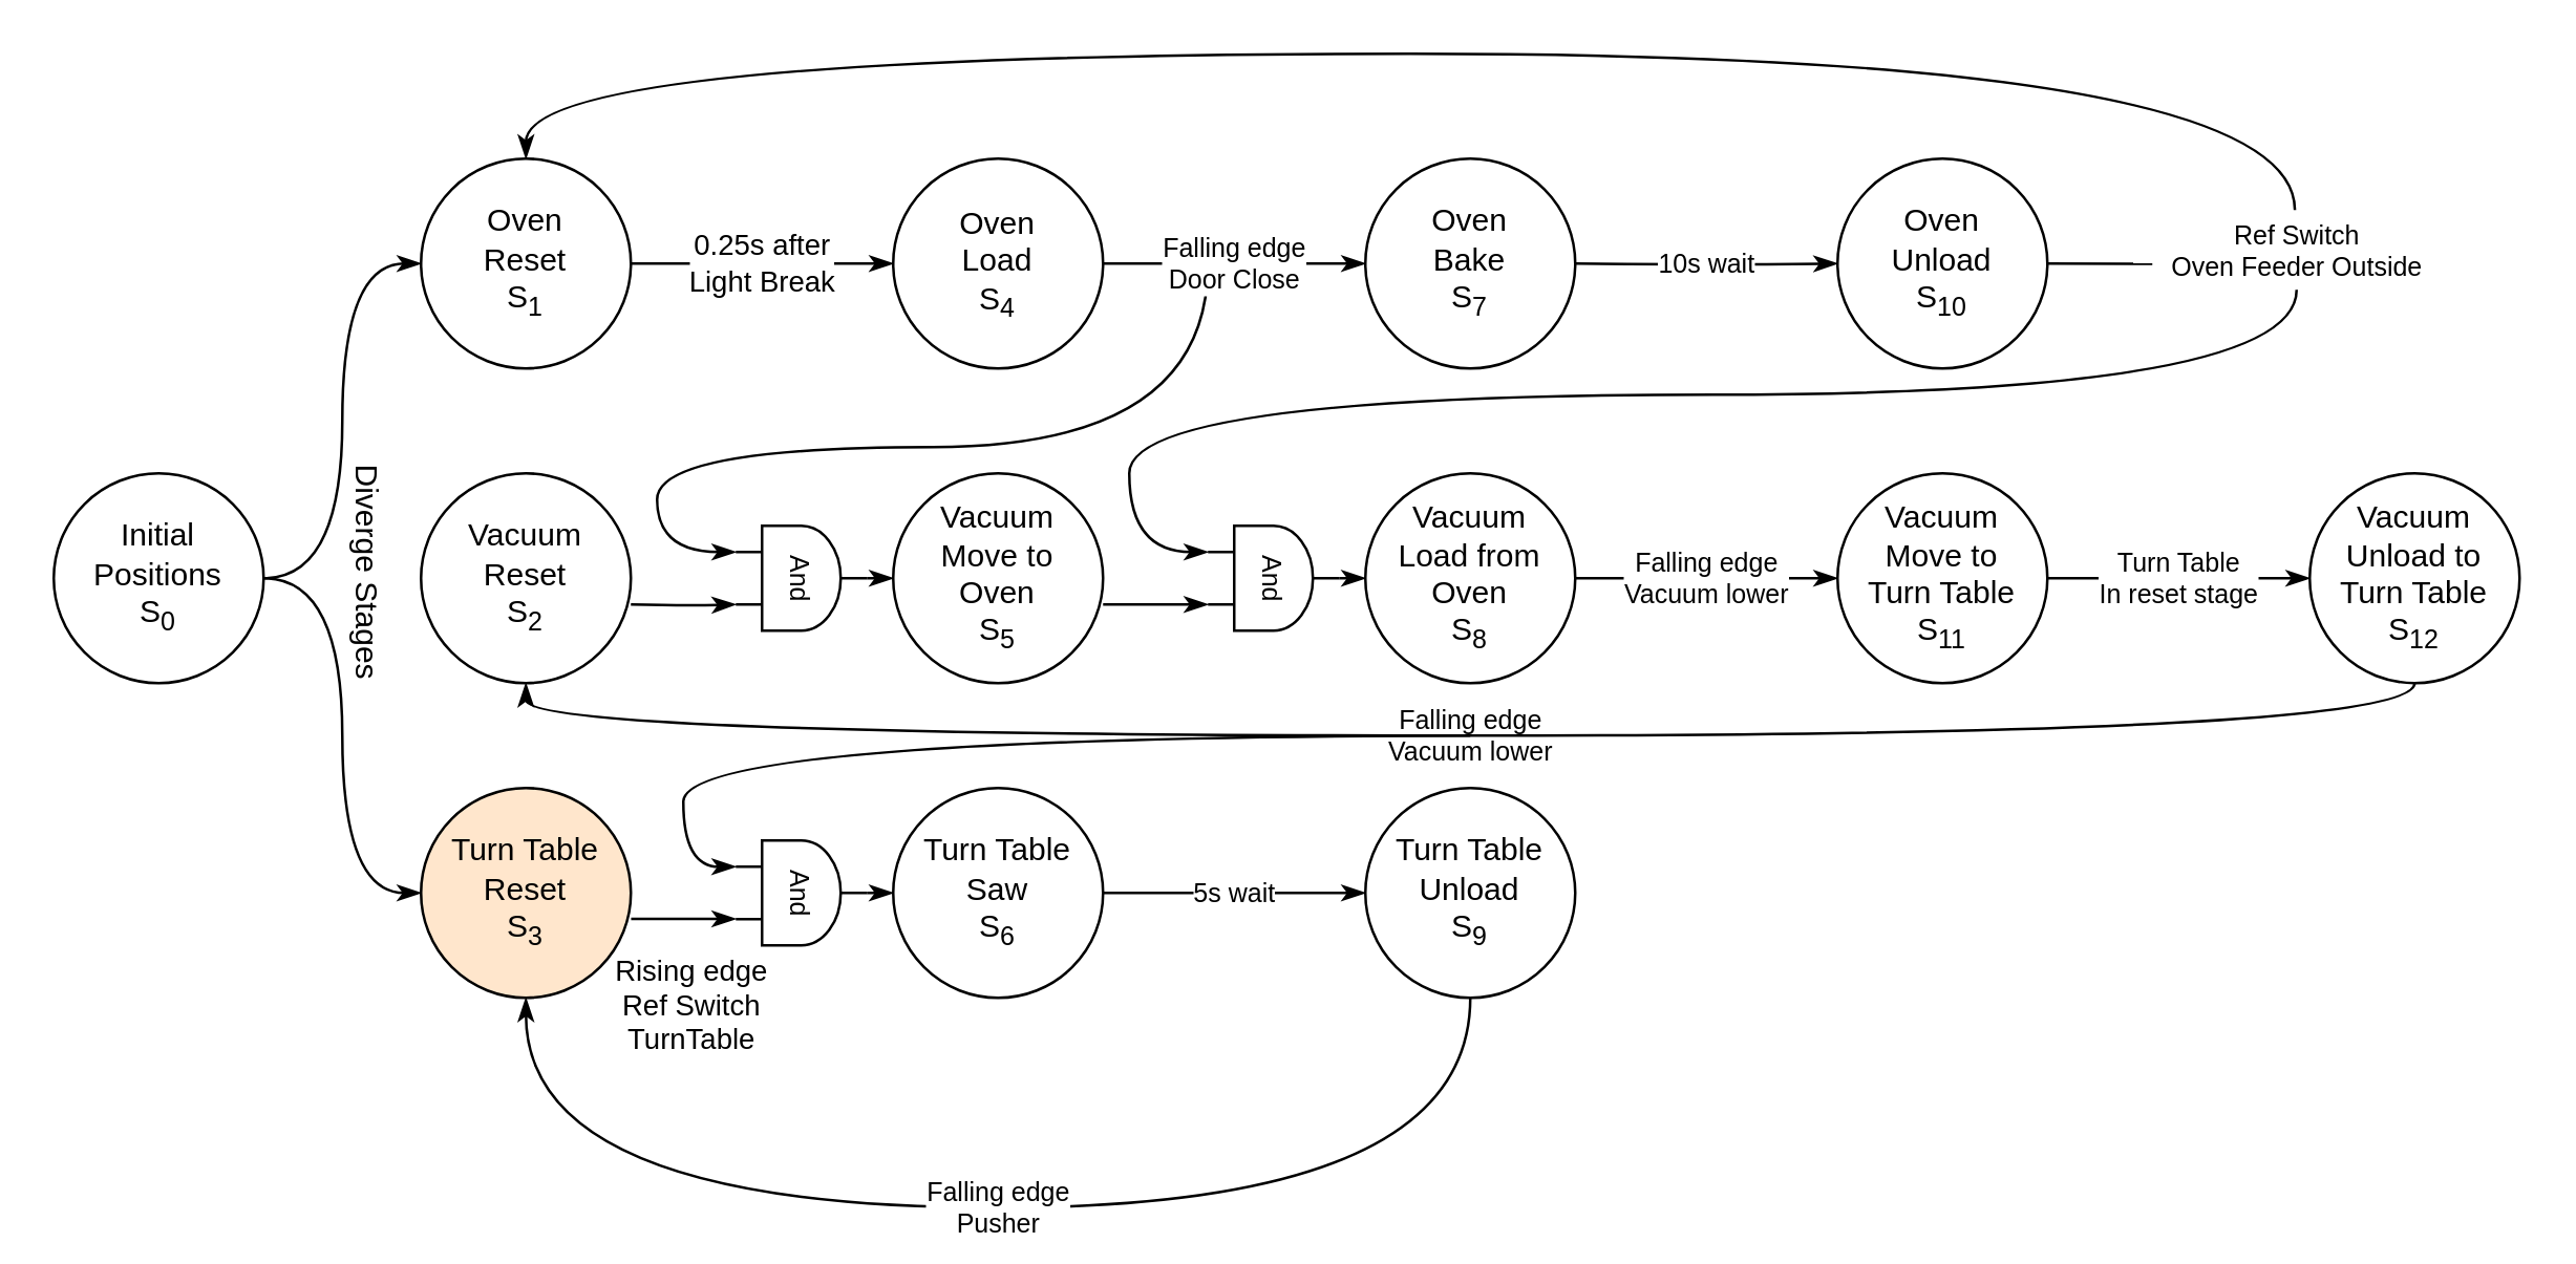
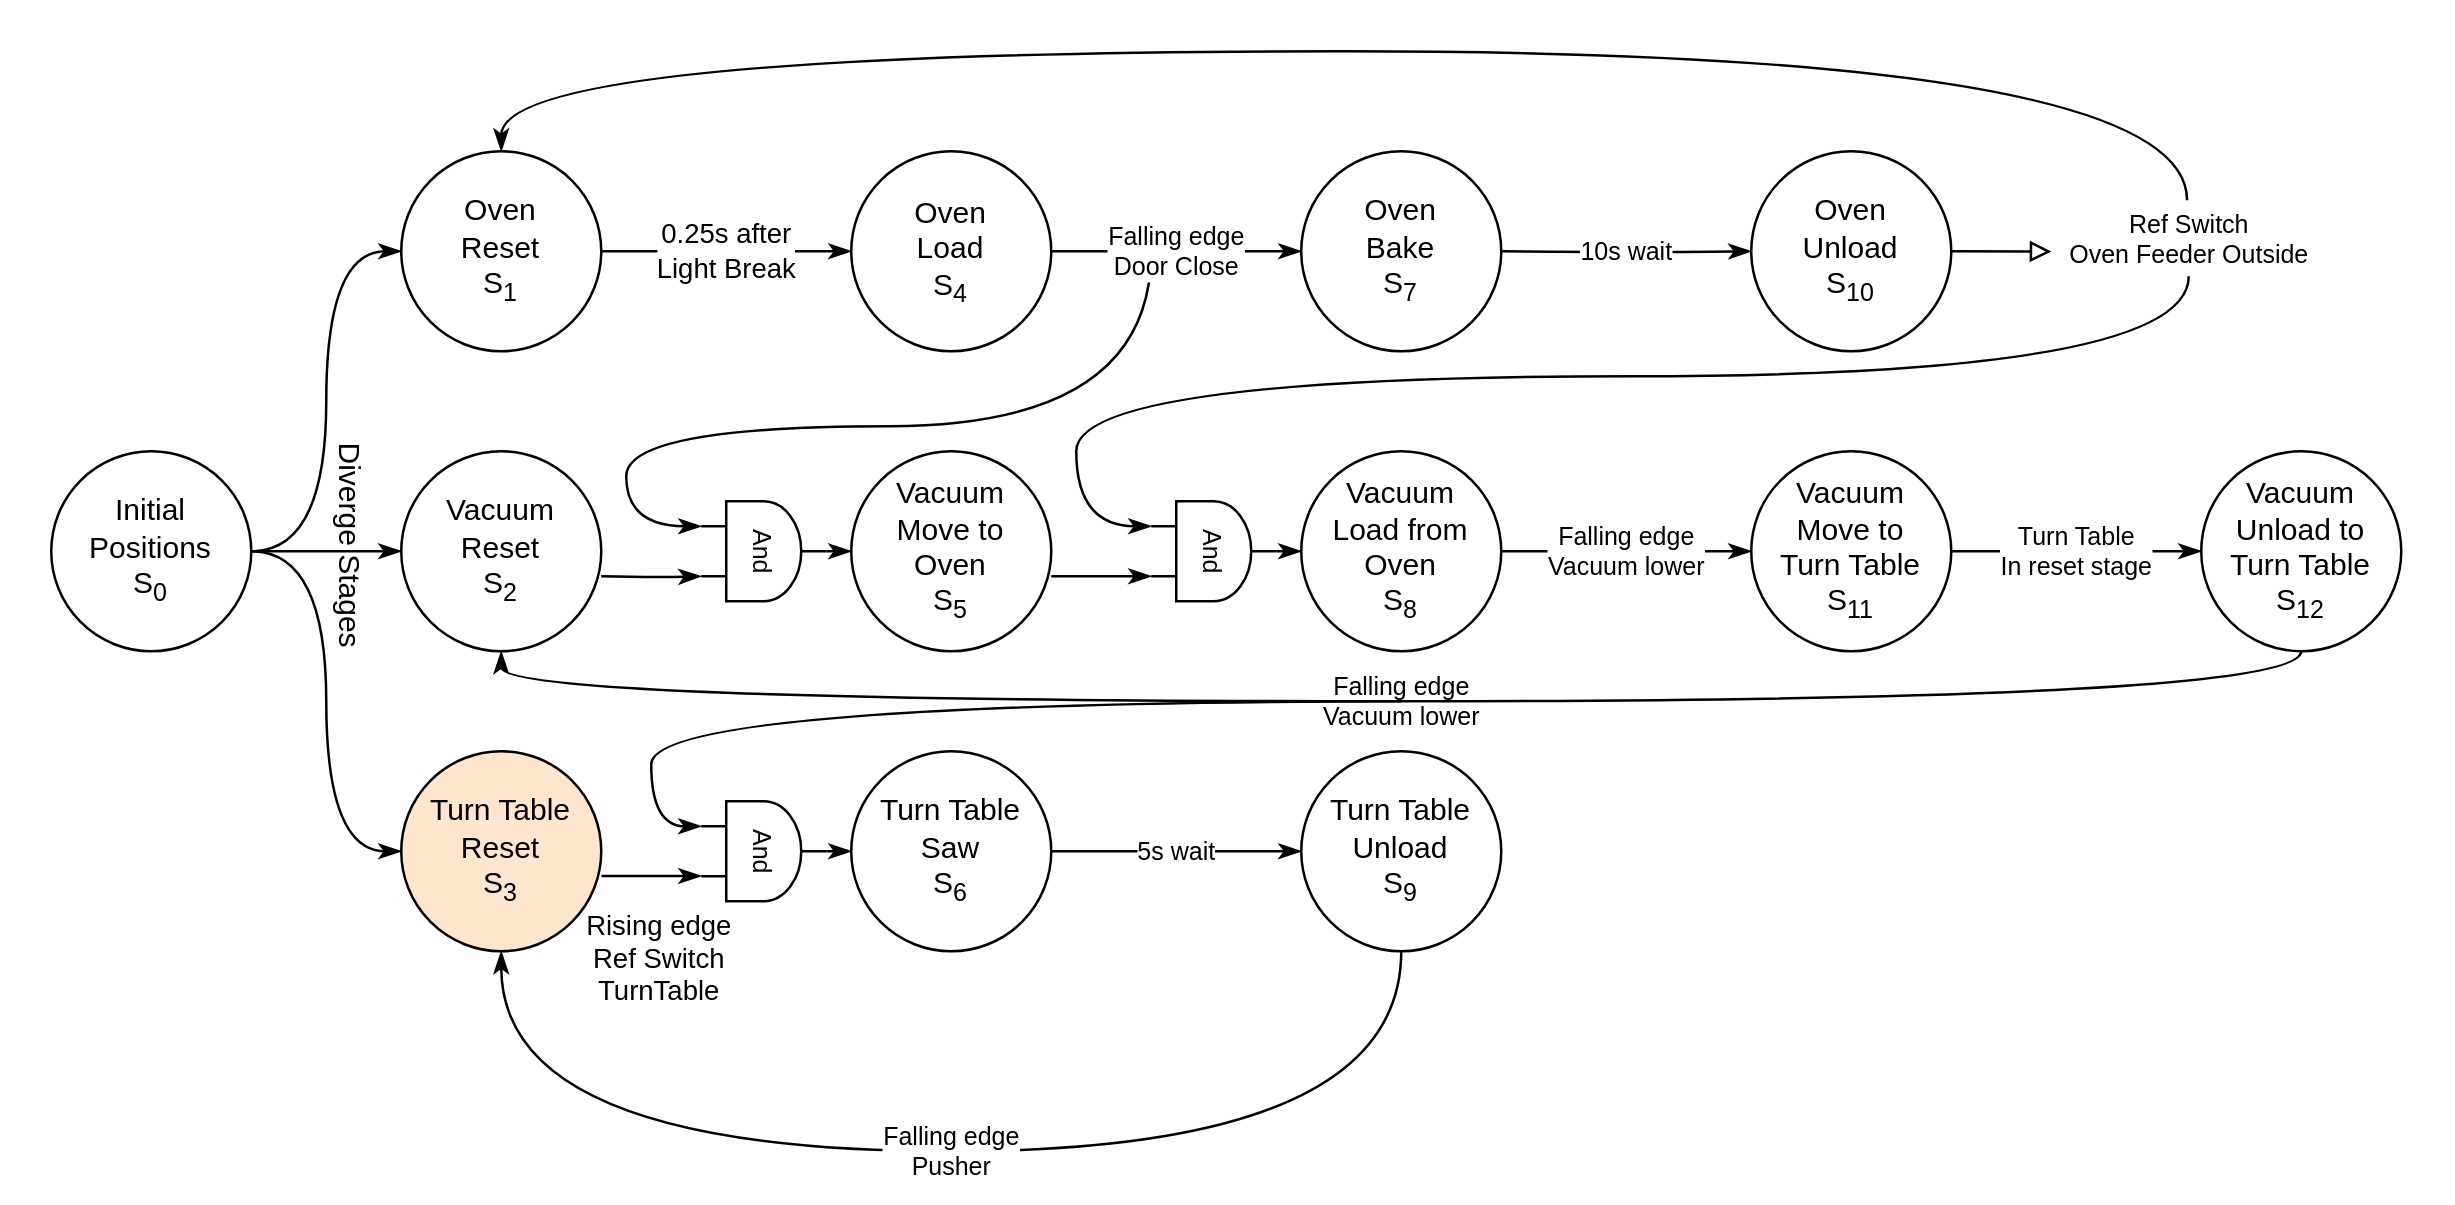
- <mxCell id="18" style="edgeStyle=orthogonalEdgeStyle;curved=1;orthogonalLoop=1;jettySize=auto;html=1;exitX=1;exitY=0.5;exitDx=0;exitDy=0;entryX=0;entryY=0.671;entryDx=0;entryDy=0;entryPerimeter=0;fontSize=10;startArrow=none;startFill=0;endArrow=none;endFill=0;startSize=0;endSize=6;sourcePerimeterSpacing=11;strokeColor=default;strokeWidth=1;" edge="1" parent="1" source="19" target="37"><mxGeometry relative="1" as="geometry" /></mxCell>
+ <mxCell id="18" style="edgeStyle=orthogonalEdgeStyle;curved=1;orthogonalLoop=1;jettySize=auto;html=1;exitX=1;exitY=0.5;exitDx=0;exitDy=0;entryX=0;entryY=0.671;entryDx=0;entryDy=0;entryPerimeter=0;fontSize=10;startArrow=none;startFill=0;endArrow=block;endFill=0;startSize=0;endSize=6;sourcePerimeterSpacing=11;strokeColor=default;strokeWidth=1;" edge="1" parent="1" source="19" target="37"><mxGeometry relative="1" as="geometry" /></mxCell>
+ <mxCell id="3" style="edgeStyle=orthogonalEdgeStyle;curved=1;rounded=0;orthogonalLoop=1;jettySize=auto;html=1;fontSize=10;startArrow=none;startFill=0;endArrow=classicThin;endFill=1;strokeColor=default;exitX=1;exitY=0.5;exitDx=0;exitDy=0;" edge="1" parent="1" source="8" target="21"><mxGeometry relative="1" as="geometry" /></mxCell>
